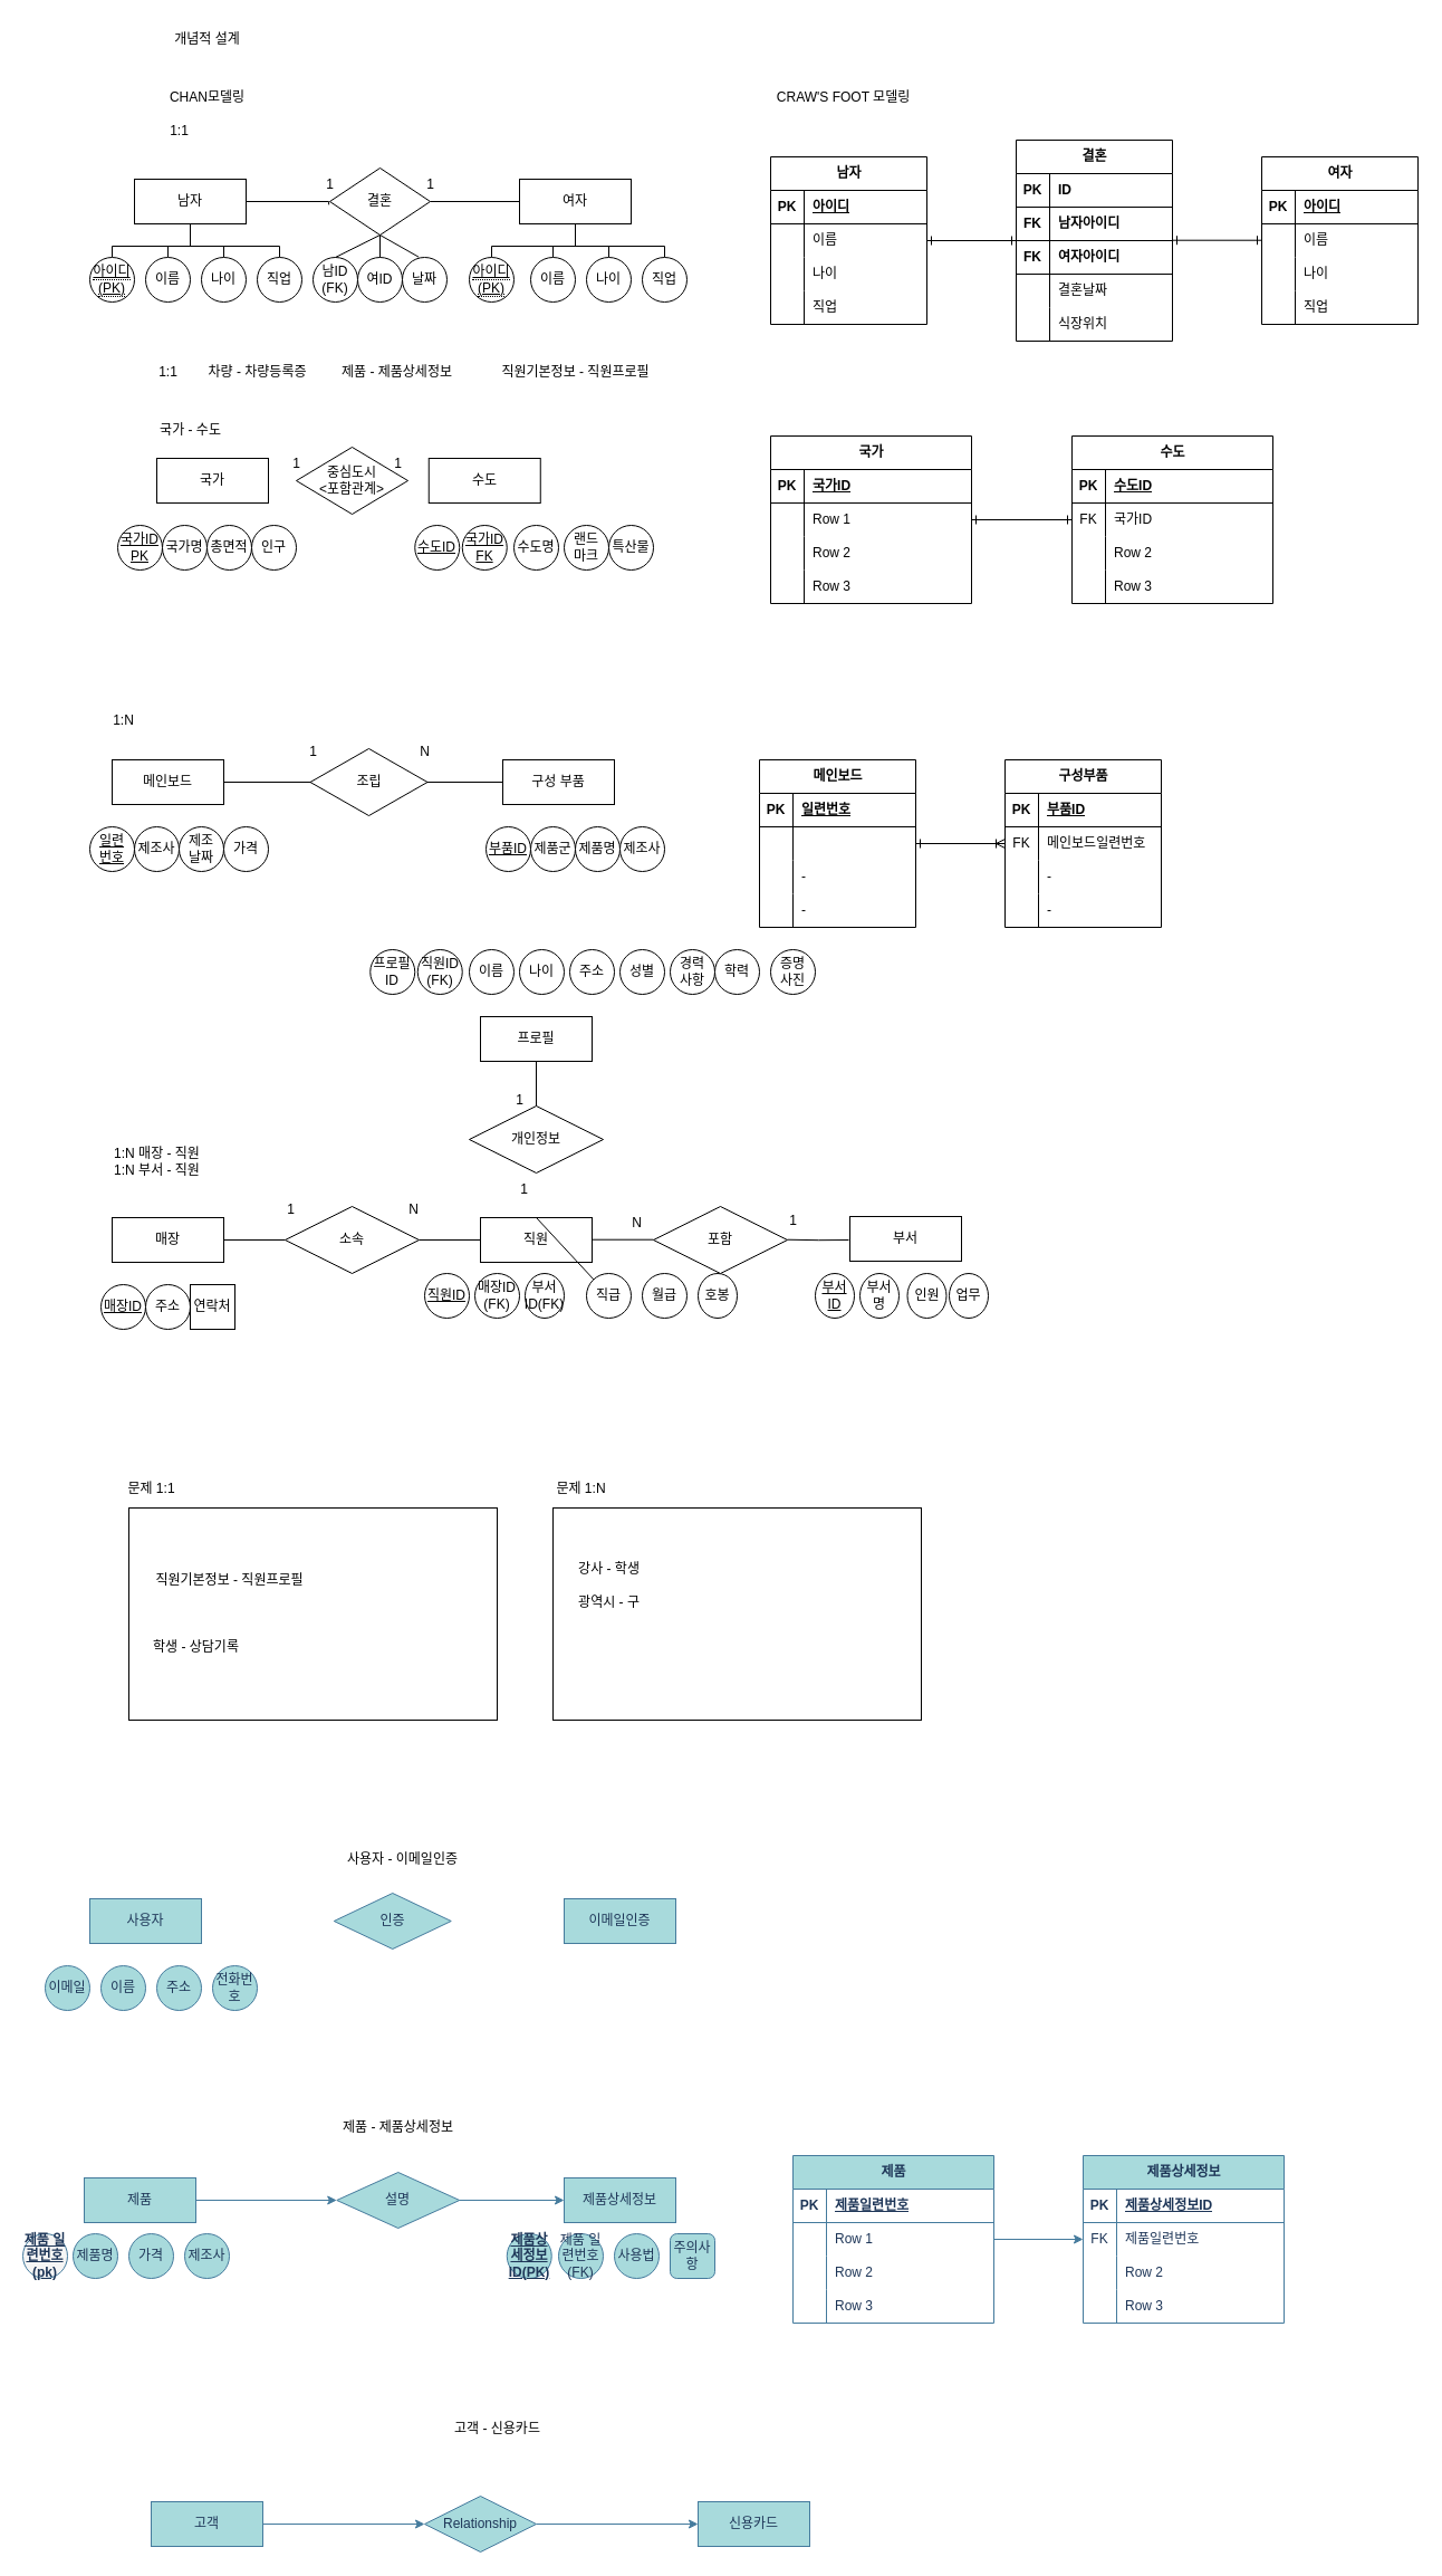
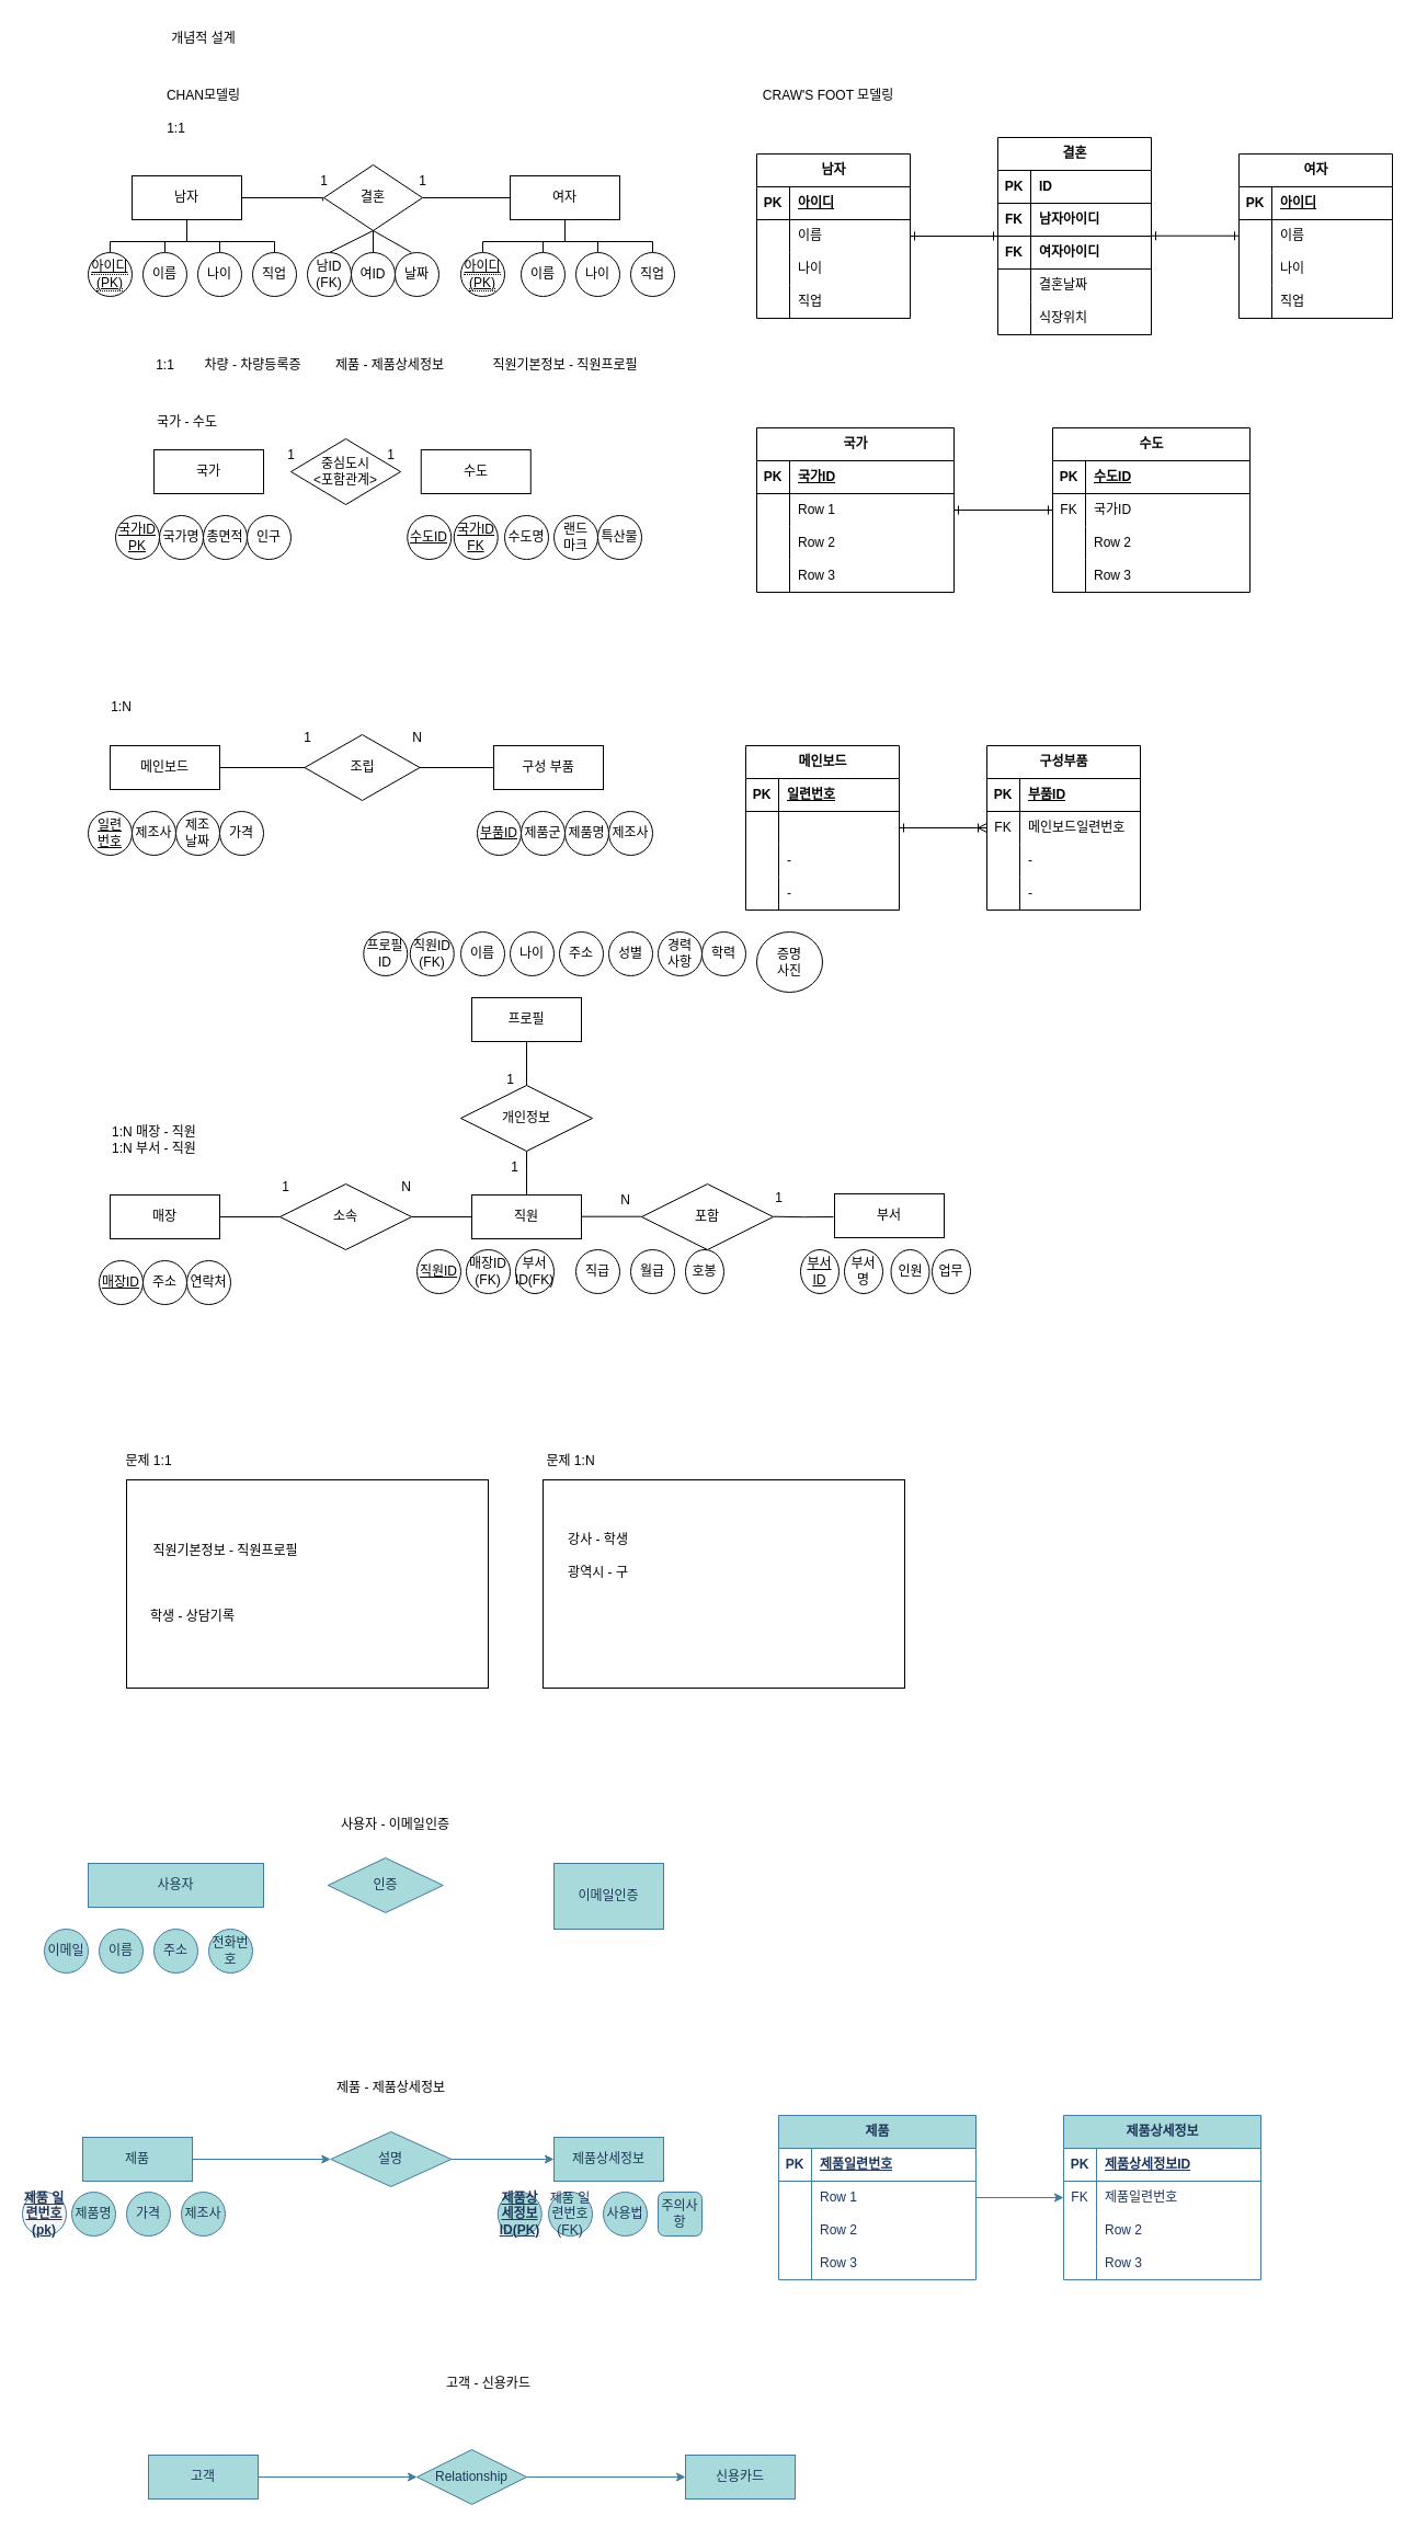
- <mxCell id="193" value="증명&lt;div&gt;사진&lt;/div&gt;" style="ellipse;whiteSpace=wrap;html=1;align=center;fontStyle=0" parent="1" vertex="1"><mxGeometry x="690" y="850" width="40" height="40" as="geometry" /></mxCell>
+ <mxCell id="193" value="증명&lt;div&gt;사진&lt;/div&gt;" style="ellipse;whiteSpace=wrap;html=1;align=center;fontStyle=0" parent="1" vertex="1"><mxGeometry x="690" y="850" width="60" height="55" as="geometry" /></mxCell>
- <mxCell id="183" value="" style="endArrow=none;html=1;rounded=0;exitX=0.5;exitY=0;exitDx=0;exitDy=0;" parent="1" source="170" target="180" edge="1"><mxGeometry width="50" height="50" relative="1" as="geometry"><mxPoint x="440" y="1090" as="sourcePoint" /><mxPoint x="490" y="1040" as="targetPoint" /></mxGeometry></mxCell>
+ <mxCell id="183" value="" style="endArrow=none;html=1;rounded=0;entryX=0.5;entryY=1;entryDx=0;entryDy=0;exitX=0.5;exitY=0;exitDx=0;exitDy=0;" parent="1" source="170" target="182" edge="1"><mxGeometry width="50" height="50" relative="1" as="geometry"><mxPoint x="440" y="1090" as="sourcePoint" /><mxPoint x="490" y="1040" as="targetPoint" /></mxGeometry></mxCell>
- <mxCell id="178" value="연락처" style="whiteSpace=wrap;html=1;align=center;rounded=0;" parent="1" vertex="1"><mxGeometry x="170" y="1150" width="40" height="40" as="geometry" /></mxCell>
+ <mxCell id="178" value="연락처" style="ellipse;whiteSpace=wrap;html=1;align=center;" parent="1" vertex="1"><mxGeometry x="170" y="1150" width="40" height="40" as="geometry" /></mxCell>
- <mxCell id="221" value="사용자" style="whiteSpace=wrap;html=1;align=center;strokeColor=#457B9D;fontColor=#1D3557;fillColor=#A8DADC;" vertex="1" parent="1"><mxGeometry x="80" y="1700" width="100" height="40" as="geometry" /></mxCell>
+ <mxCell id="221" value="사용자" style="whiteSpace=wrap;html=1;align=center;strokeColor=#457B9D;fontColor=#1D3557;fillColor=#A8DADC;" vertex="1" parent="1"><mxGeometry x="80" y="1700" width="160" height="40" as="geometry" /></mxCell>
- <mxCell id="222" value="이메일인증" style="whiteSpace=wrap;html=1;align=center;strokeColor=#457B9D;fontColor=#1D3557;fillColor=#A8DADC;" vertex="1" parent="1"><mxGeometry x="505" y="1700" width="100" height="40" as="geometry" /></mxCell>
+ <mxCell id="222" value="이메일인증" style="whiteSpace=wrap;html=1;align=center;strokeColor=#457B9D;fontColor=#1D3557;fillColor=#A8DADC;" vertex="1" parent="1"><mxGeometry x="505" y="1700" width="100" height="60" as="geometry" /></mxCell>
